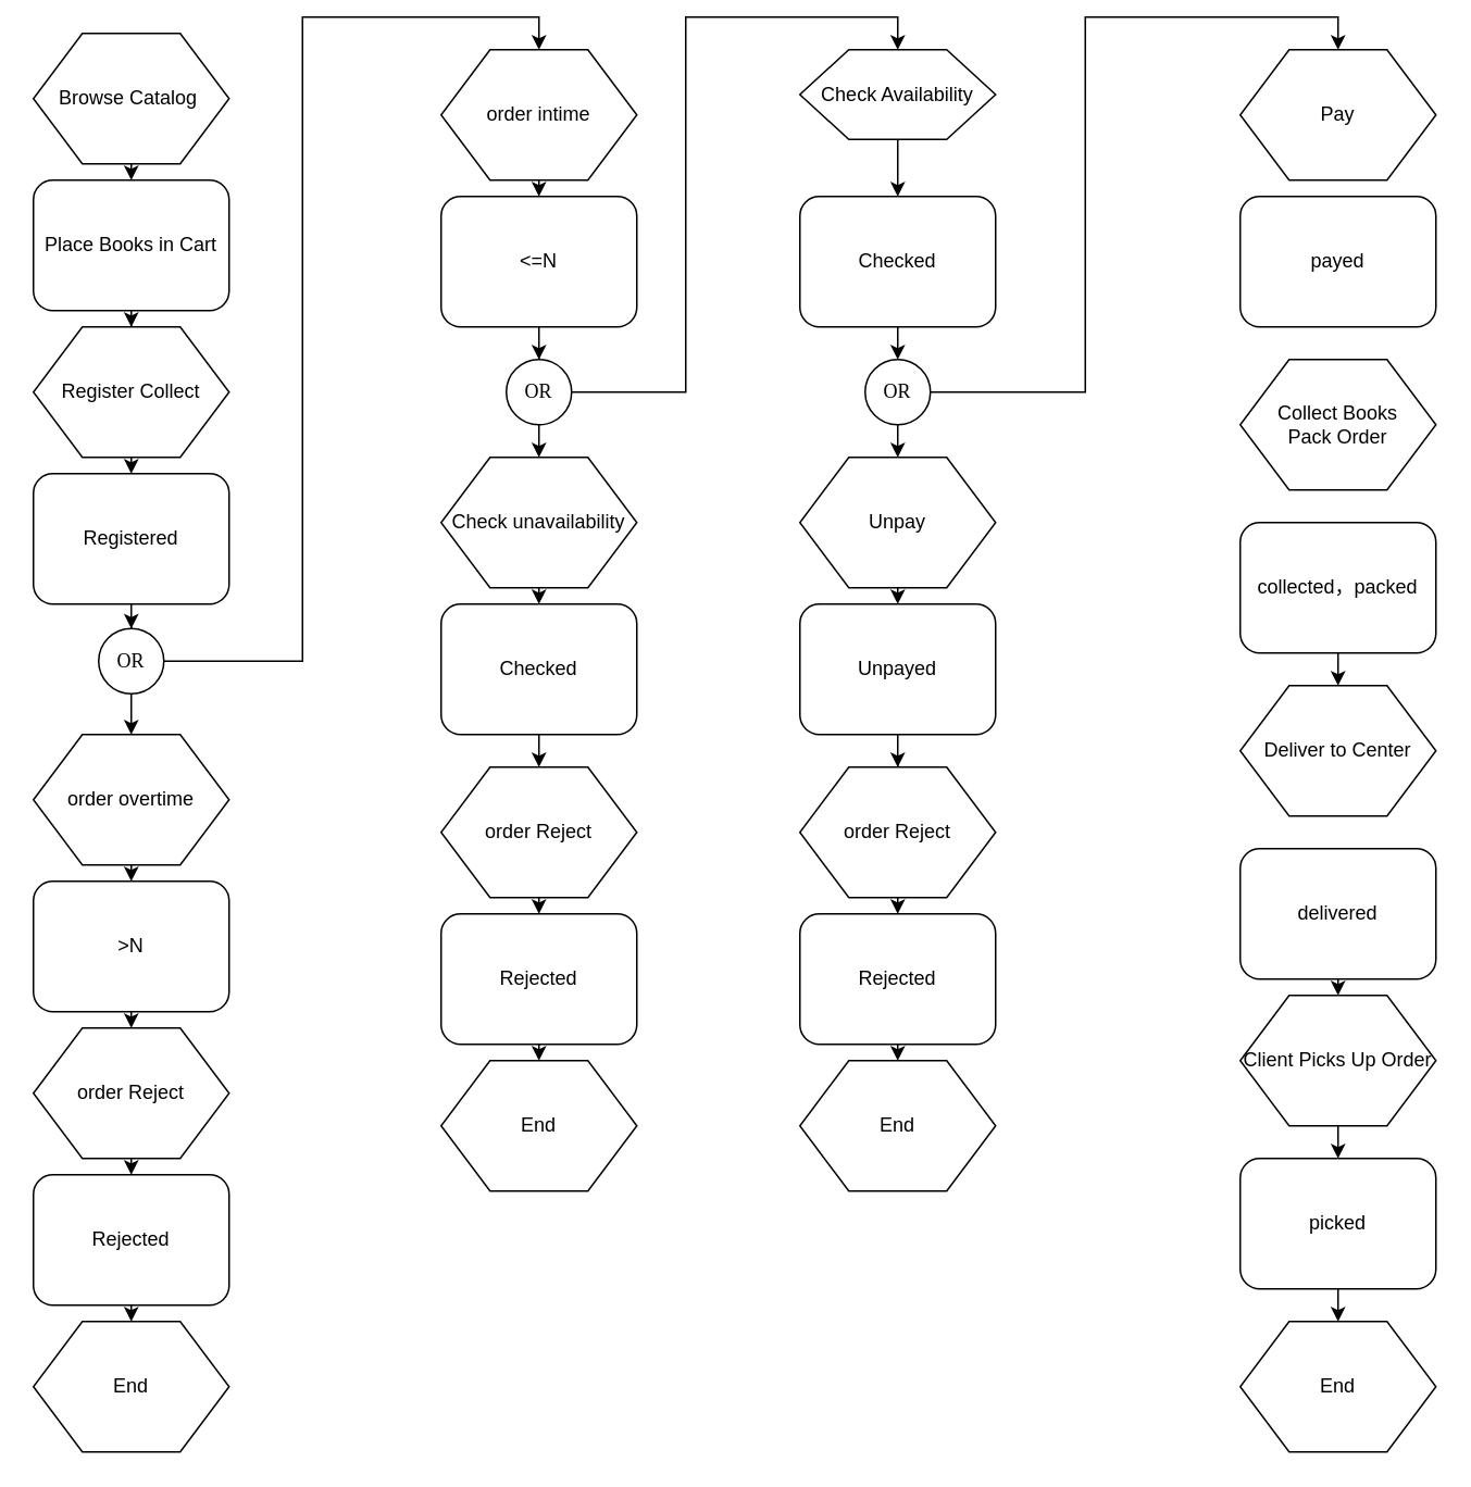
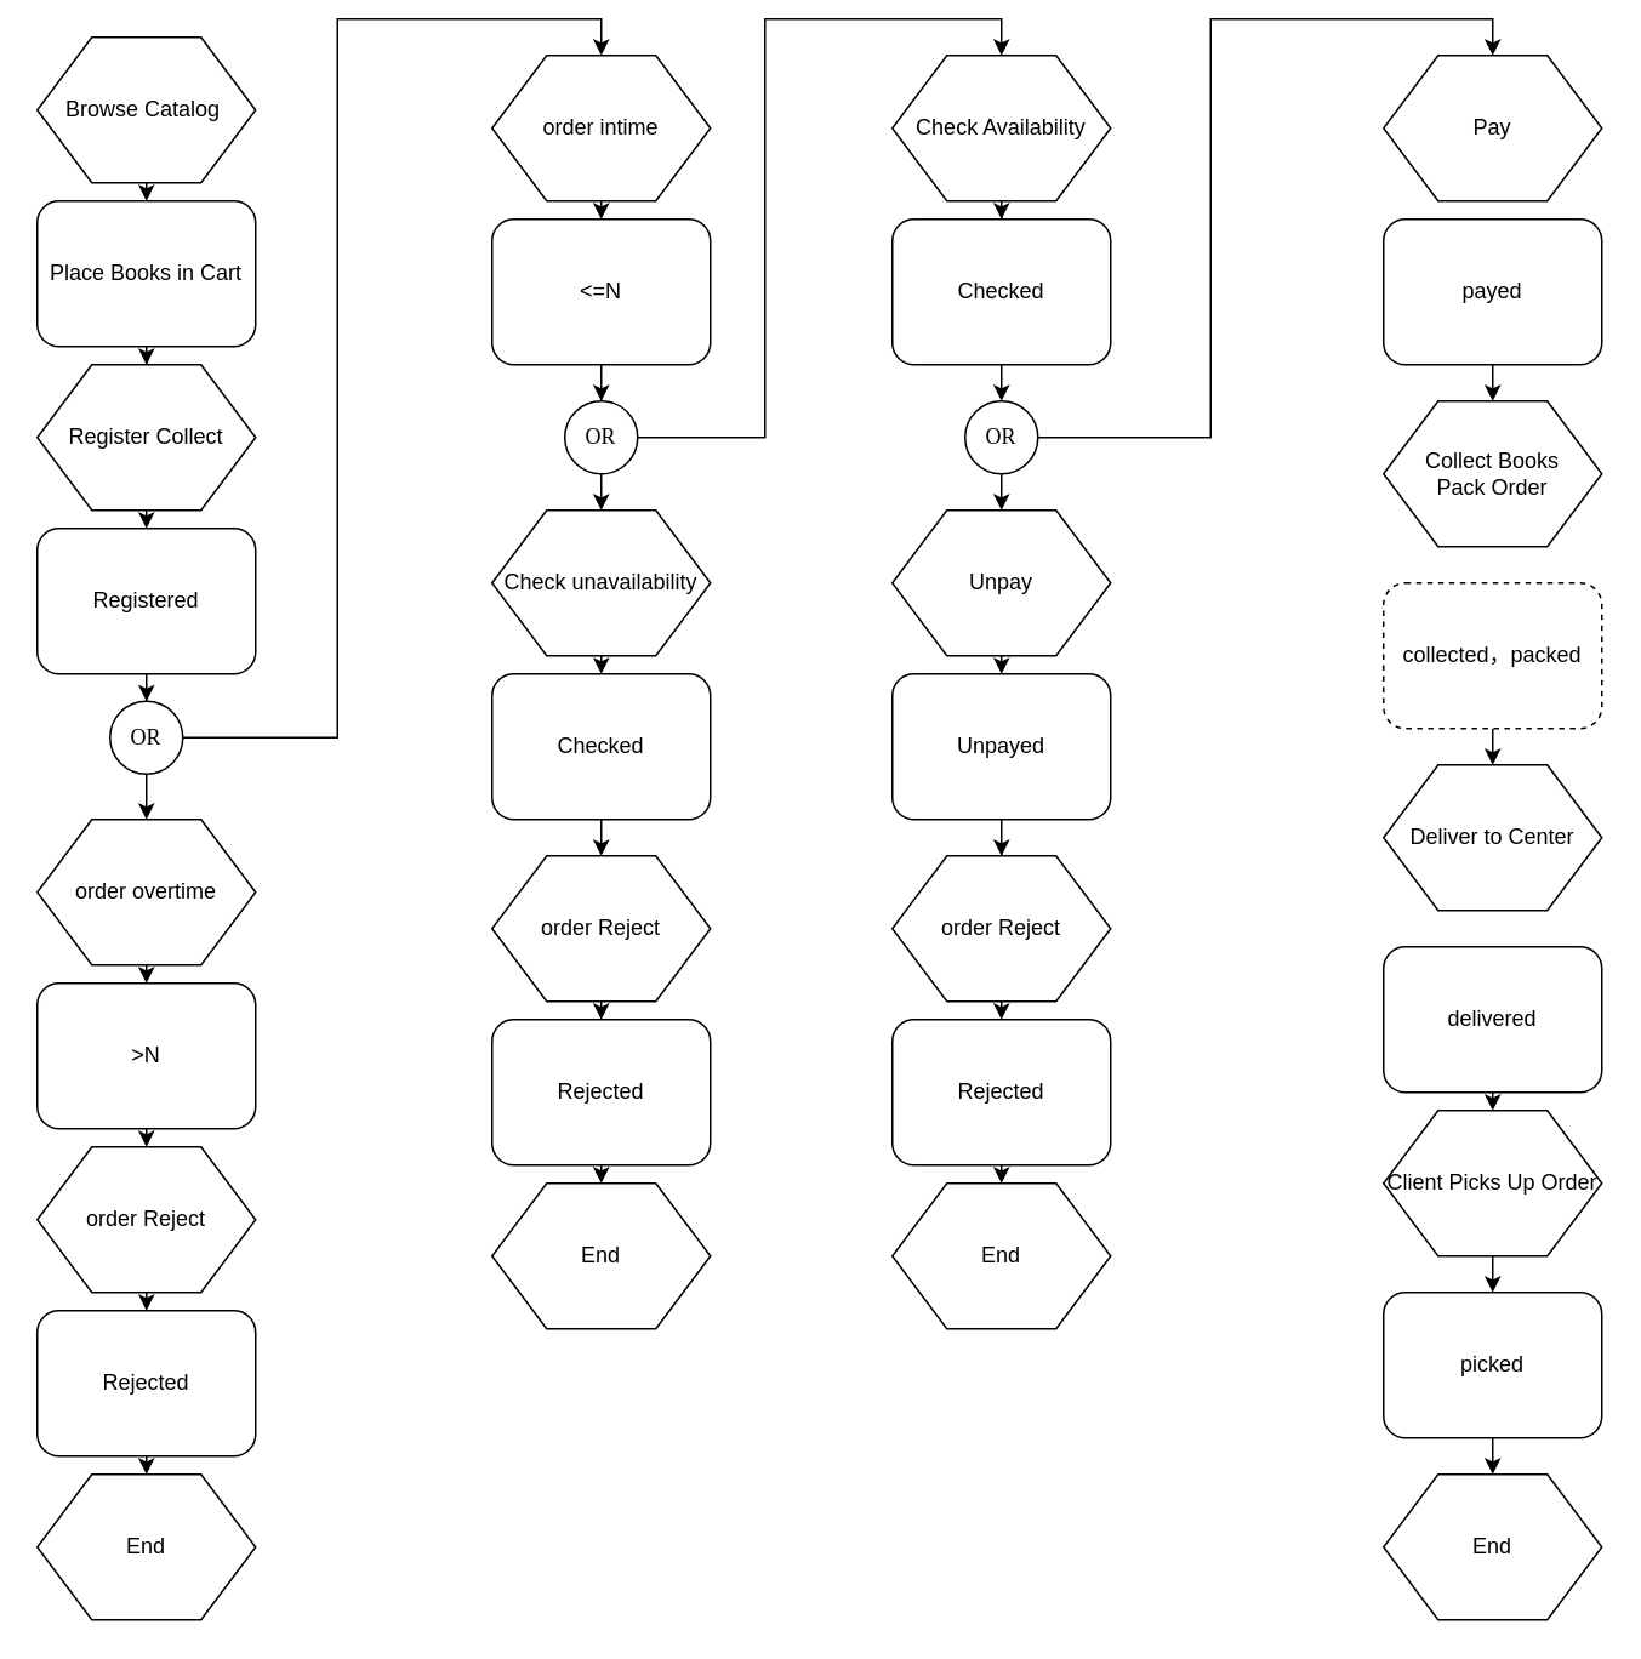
- <mxCell id="39" value="&lt;span style=&quot;font-family: Helvetica;&quot;&gt;Check Availability&lt;/span&gt;" style="shape=hexagon;perimeter=hexagonPerimeter;whiteSpace=wrap;html=1;rounded=0;shadow=0;labelBackgroundColor=none;strokeWidth=1;fontFamily=Verdana;fontSize=12;align=center;" vertex="1" parent="1"><mxGeometry x="490" y="30" width="120" height="55" as="geometry" /></mxCell>
+ <mxCell id="39" value="&lt;span style=&quot;font-family: Helvetica;&quot;&gt;Check Availability&lt;/span&gt;" style="shape=hexagon;perimeter=hexagonPerimeter;whiteSpace=wrap;html=1;rounded=0;shadow=0;labelBackgroundColor=none;strokeWidth=1;fontFamily=Verdana;fontSize=12;align=center;" vertex="1" parent="1"><mxGeometry x="490" y="30" width="120" height="80" as="geometry" /></mxCell>
+ <mxCell id="55" style="edgeStyle=orthogonalEdgeStyle;rounded=0;orthogonalLoop=1;jettySize=auto;html=1;exitX=0.5;exitY=1;exitDx=0;exitDy=0;entryX=0.5;entryY=0;entryDx=0;entryDy=0;" edge="1" parent="1" source="56" target="57"><mxGeometry relative="1" as="geometry" /></mxCell>
- <mxCell id="59" value="&lt;span style=&quot;font-family: Helvetica;&quot;&gt;collected，packed&lt;/span&gt;" style="rounded=1;whiteSpace=wrap;html=1;shadow=0;labelBackgroundColor=none;strokeWidth=1;fontFamily=Verdana;fontSize=12;align=center;" vertex="1" parent="1"><mxGeometry x="760" y="320" width="120" height="80" as="geometry" /></mxCell>
+ <mxCell id="59" value="&lt;span style=&quot;font-family: Helvetica;&quot;&gt;collected，packed&lt;/span&gt;" style="rounded=1;whiteSpace=wrap;html=1;shadow=0;labelBackgroundColor=none;strokeWidth=1;fontFamily=Verdana;fontSize=12;align=center;dashed=1;" vertex="1" parent="1"><mxGeometry x="760" y="320" width="120" height="80" as="geometry" /></mxCell>
